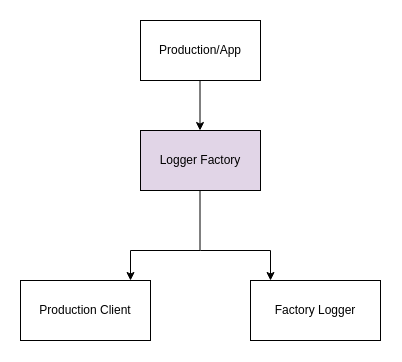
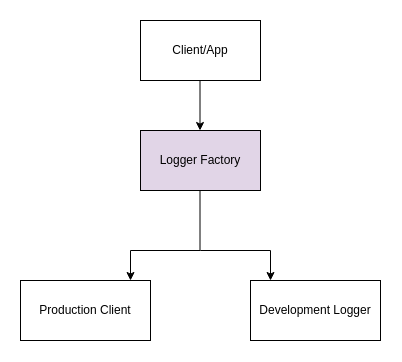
- <mxCell id="2" value="Production/App" style="rounded=0;whiteSpace=wrap;html=1;" parent="1" vertex="1"><mxGeometry x="140" y="20" width="120" height="60" as="geometry" /></mxCell>
+ <mxCell id="2" value="Client/App" style="rounded=0;whiteSpace=wrap;html=1;" parent="1" vertex="1"><mxGeometry x="140" y="20" width="120" height="60" as="geometry" /></mxCell>
- <mxCell id="11" value="Factory Logger" style="rounded=0;whiteSpace=wrap;html=1;" parent="1" vertex="1"><mxGeometry x="250" y="280" width="130" height="60" as="geometry" /></mxCell>
+ <mxCell id="11" value="Development Logger" style="rounded=0;whiteSpace=wrap;html=1;" parent="1" vertex="1"><mxGeometry x="250" y="280" width="130" height="60" as="geometry" /></mxCell>
